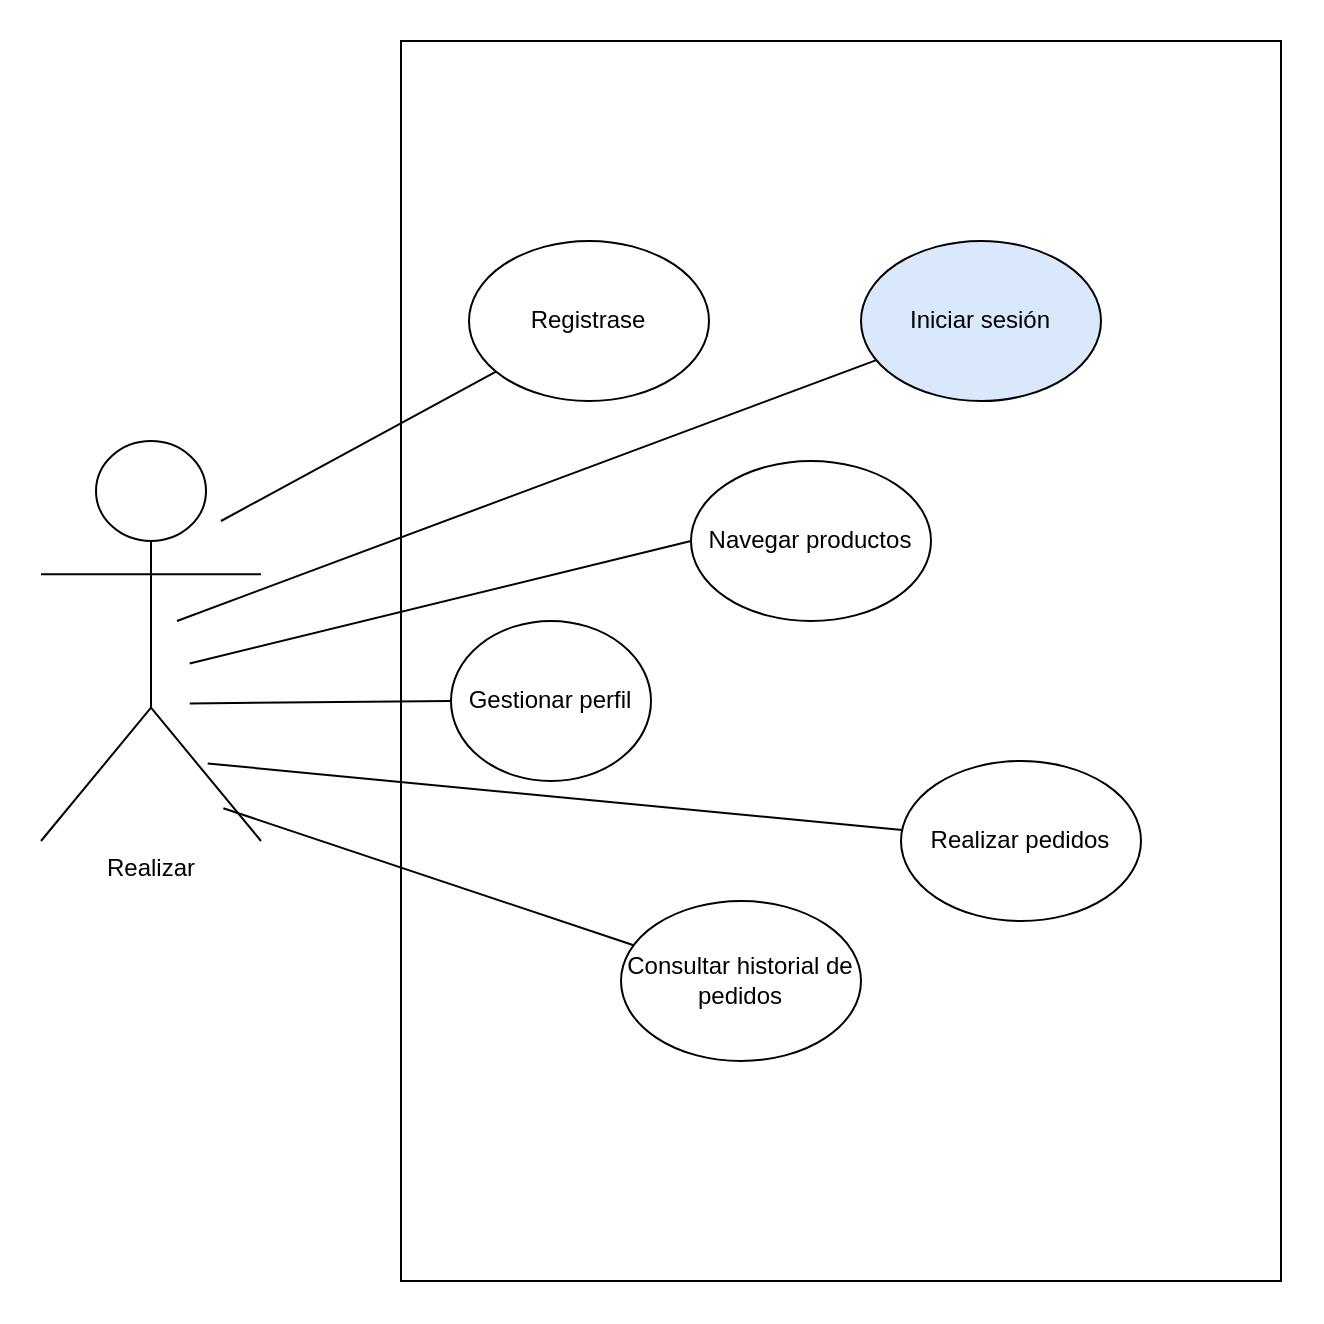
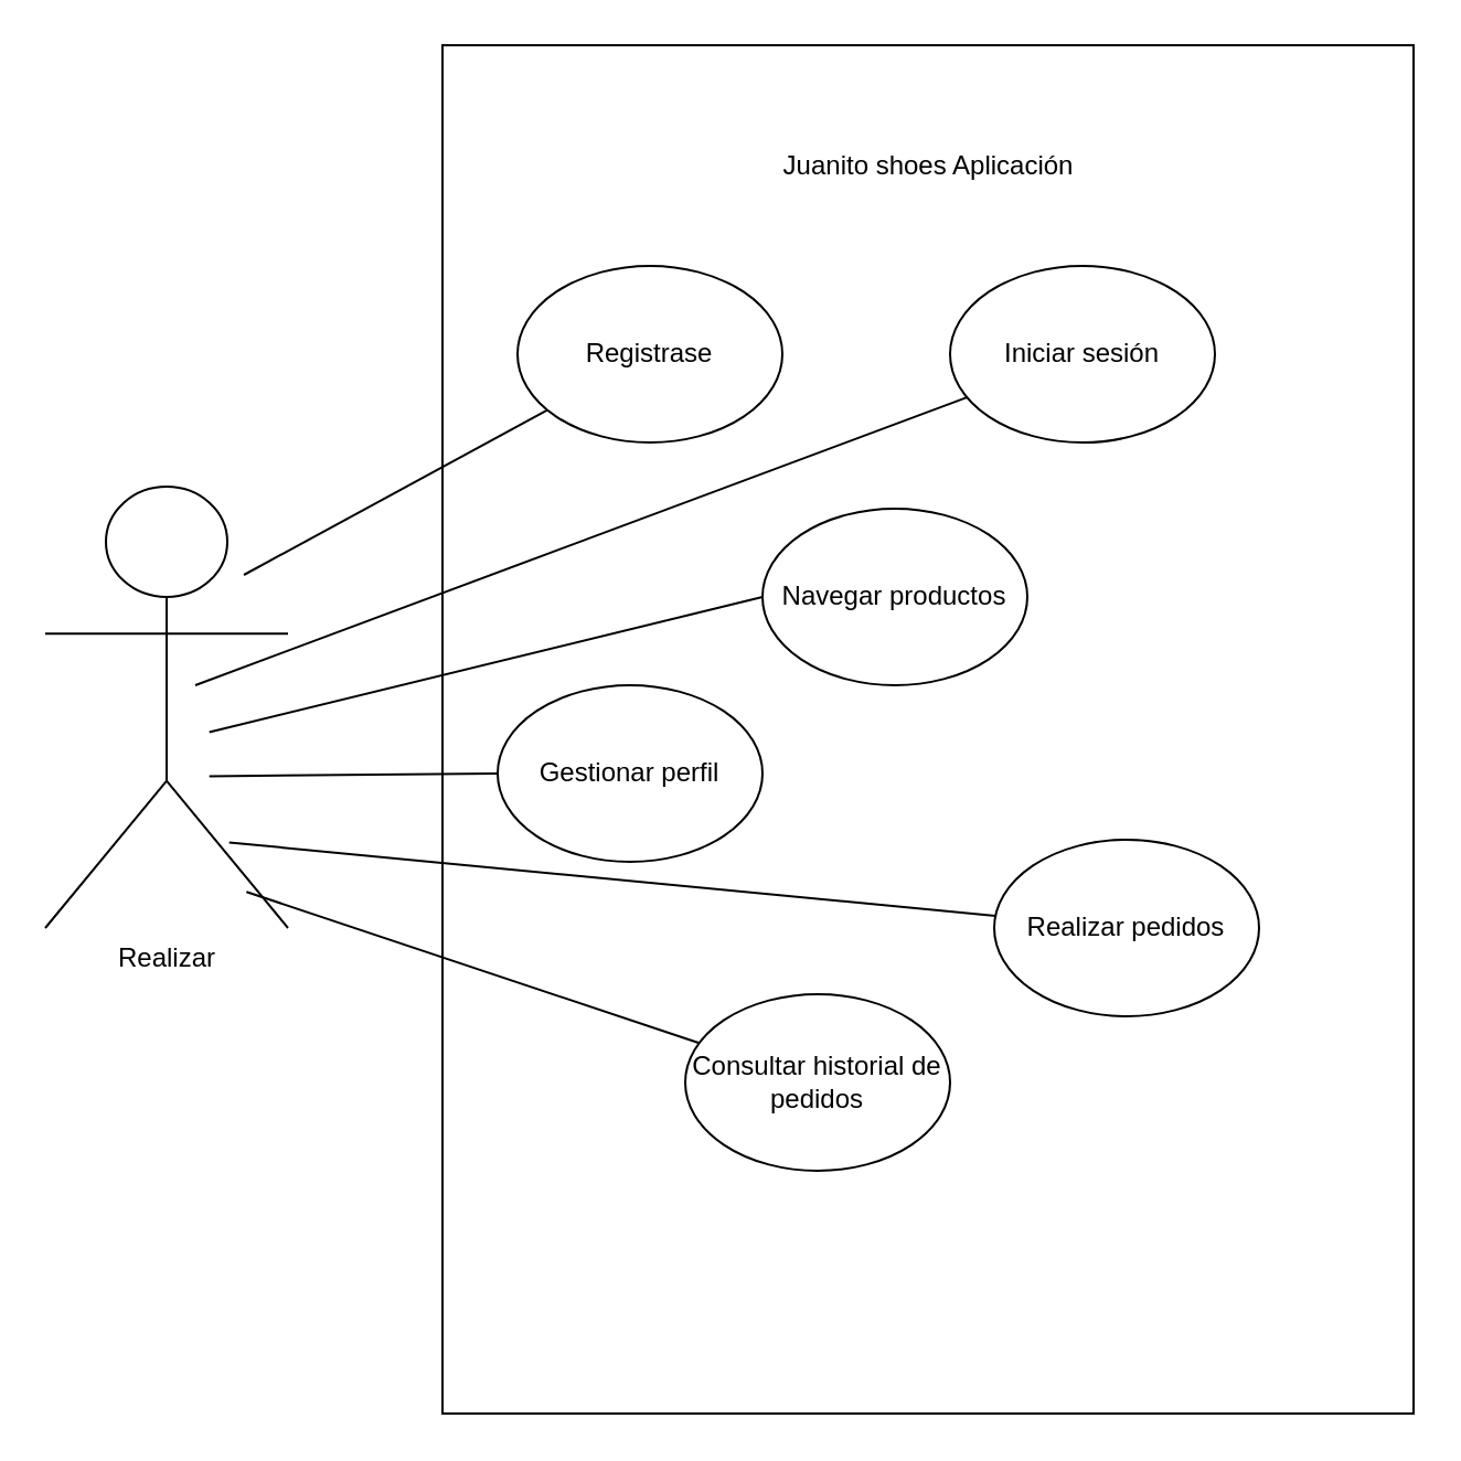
+ <mxCell id="4" value="Juanito shoes Aplicación" style="text;html=1;align=center;verticalAlign=middle;resizable=0;points=[];autosize=1;strokeColor=none;fillColor=none;" vertex="1" parent="1"><mxGeometry x="345" y="60" width="150" height="30" as="geometry" /></mxCell>
- <mxCell id="6" value="Iniciar sesión" style="ellipse;whiteSpace=wrap;html=1;fillColor=#dae8fc;" vertex="1" parent="1"><mxGeometry x="430" y="120" width="120" height="80" as="geometry" /></mxCell>
+ <mxCell id="6" value="Iniciar sesión" style="ellipse;whiteSpace=wrap;html=1;" vertex="1" parent="1"><mxGeometry x="430" y="120" width="120" height="80" as="geometry" /></mxCell>
- <mxCell id="8" value="Gestionar perfil" style="ellipse;whiteSpace=wrap;html=1;" vertex="1" parent="1"><mxGeometry x="225" y="310" width="100" height="80" as="geometry" /></mxCell>
+ <mxCell id="8" value="Gestionar perfil" style="ellipse;whiteSpace=wrap;html=1;" vertex="1" parent="1"><mxGeometry x="225" y="310" width="120" height="80" as="geometry" /></mxCell>
